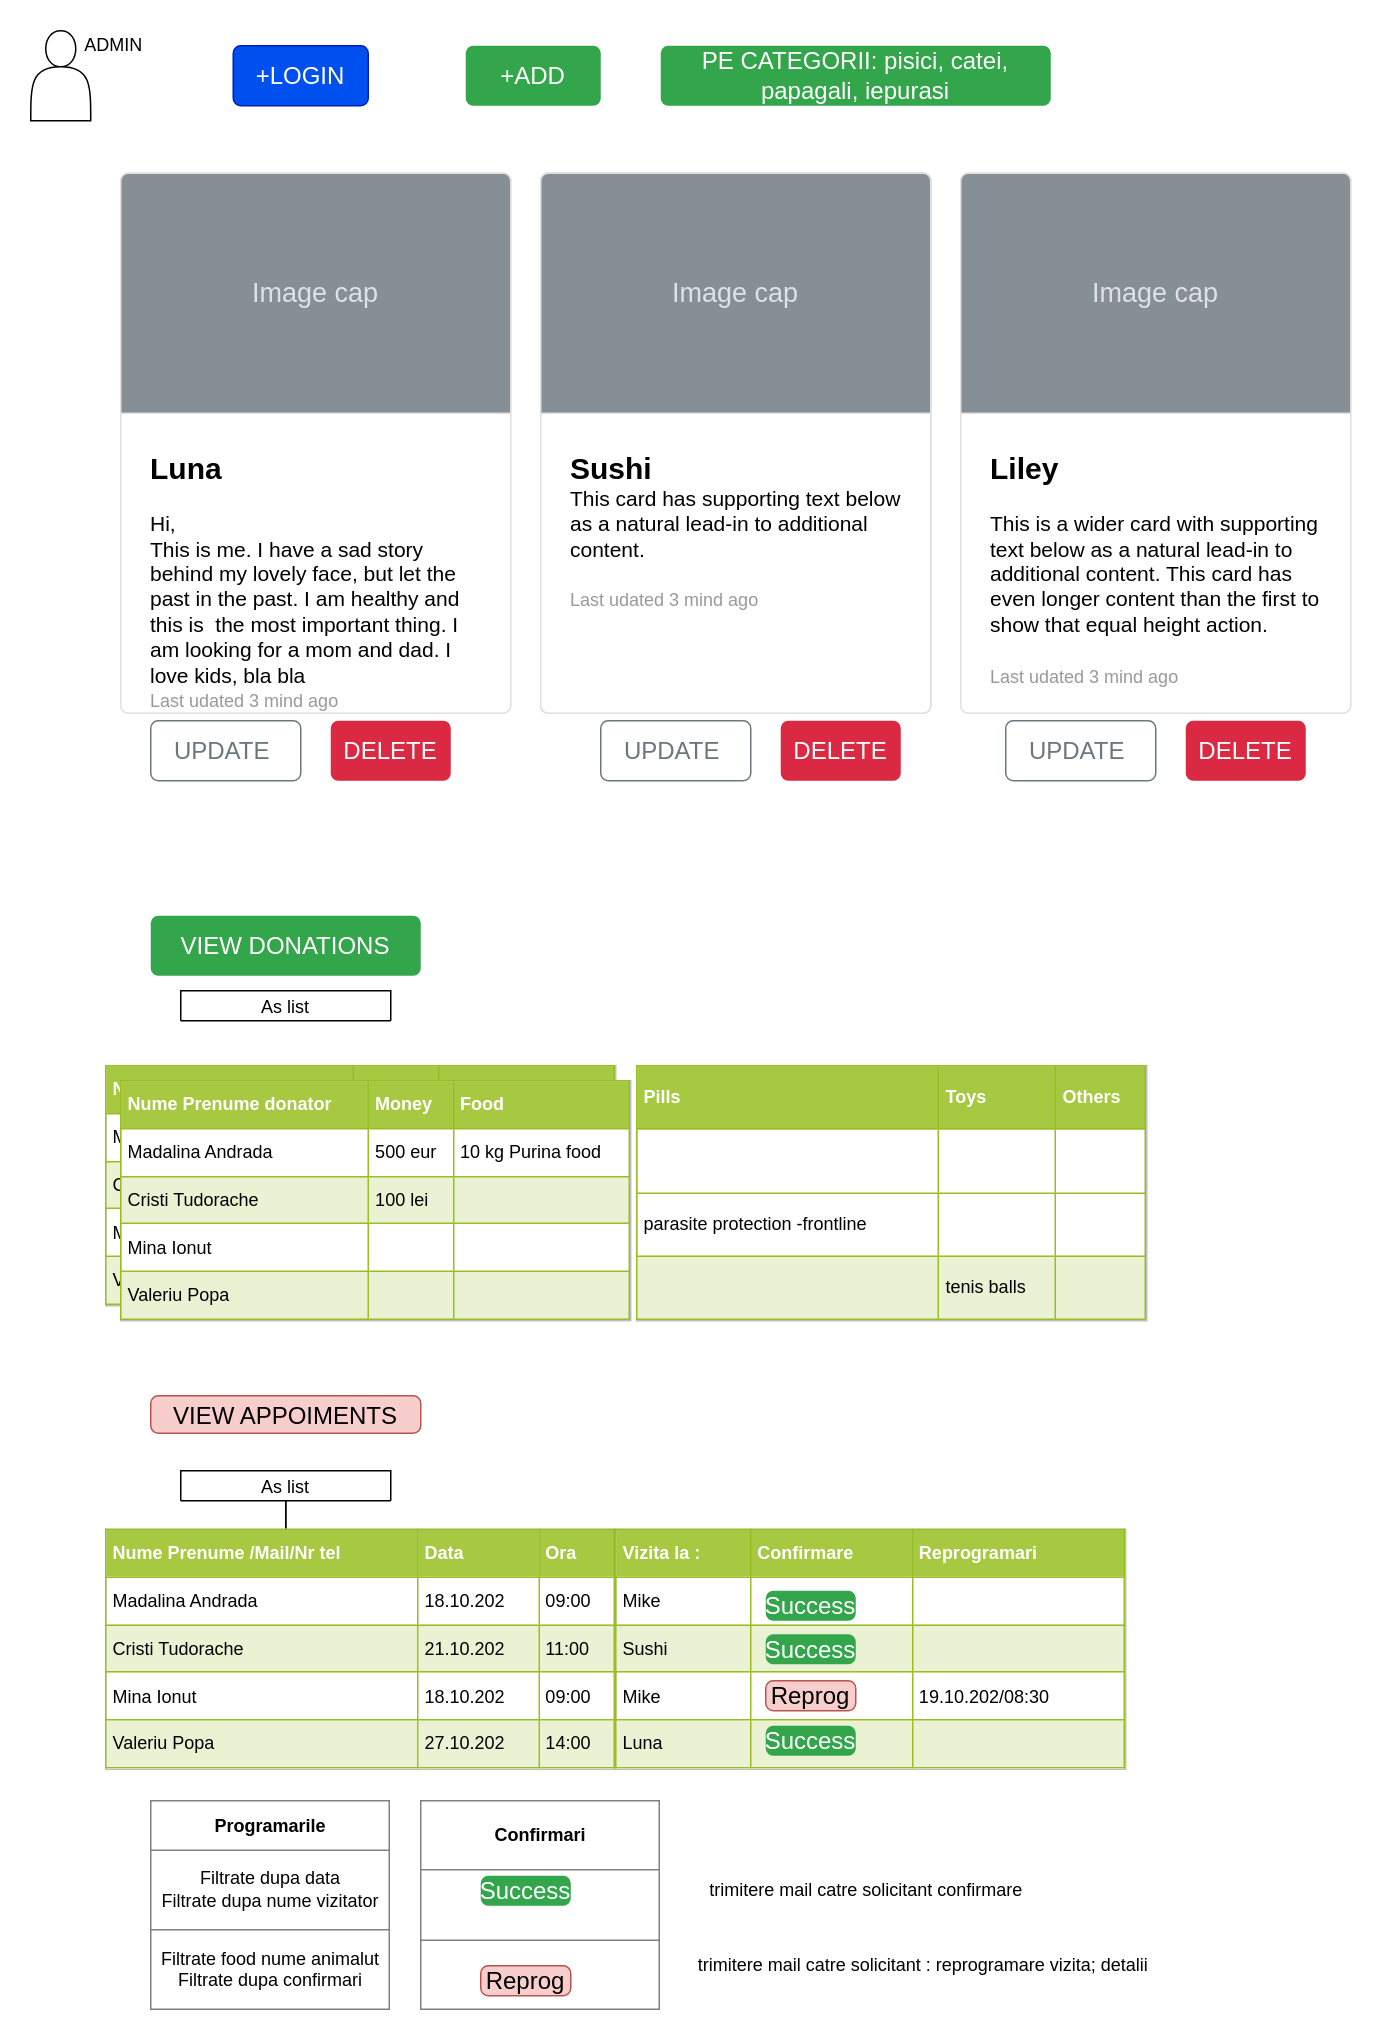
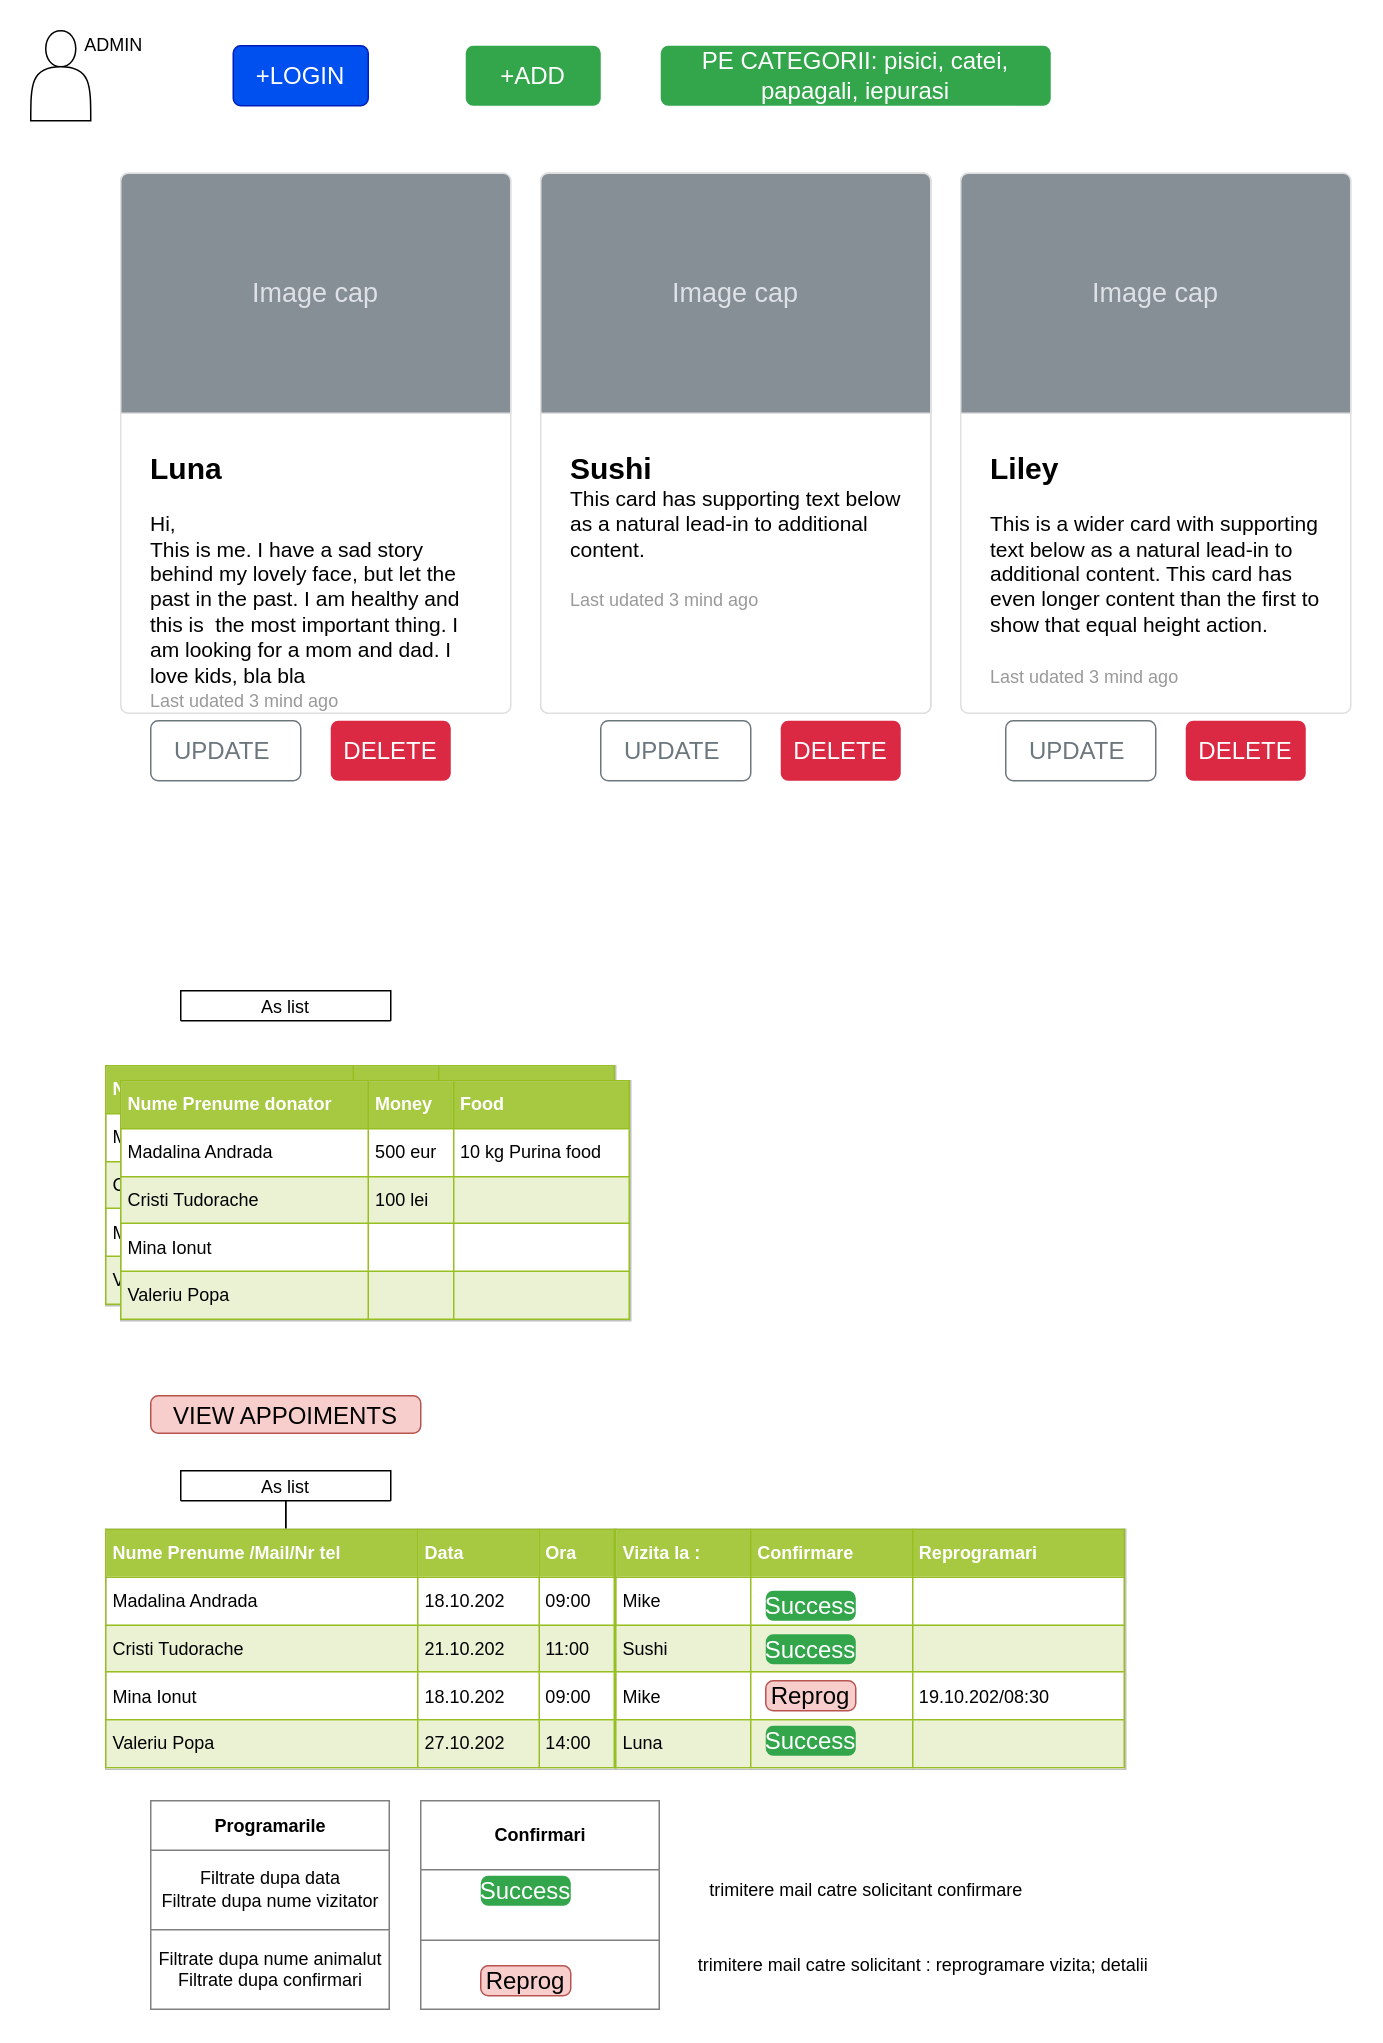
- <mxCell id="21" value="VIEW DONATIONS" style="html=1;shadow=0;dashed=0;shape=mxgraph.bootstrap.rrect;rSize=5;strokeColor=none;strokeWidth=1;fillColor=#33A64C;fontColor=#FFFFFF;whiteSpace=wrap;align=center;verticalAlign=middle;spacingLeft=0;fontStyle=0;fontSize=16;spacing=5;" parent="1" vertex="1"><mxGeometry x="100" y="610" width="180" height="40" as="geometry" /></mxCell>
- <mxCell id="24" value="&lt;table border=&quot;1&quot; width=&quot;100%&quot; cellpadding=&quot;4&quot; style=&quot;width: 100% ; height: 100% ; border-collapse: collapse&quot;&gt;&lt;tbody&gt;&lt;tr style=&quot;background-color: #a7c942 ; color: #ffffff ; border: 1px solid #98bf21&quot;&gt;&lt;th align=&quot;left&quot;&gt;Pills&lt;/th&gt;&lt;th align=&quot;left&quot;&gt;Toys&lt;/th&gt;&lt;th align=&quot;left&quot;&gt;Others&lt;/th&gt;&lt;/tr&gt;&lt;tr style=&quot;border: 1px solid #98bf21&quot;&gt;&lt;td&gt;&lt;br&gt;&lt;/td&gt;&lt;td&gt;&lt;/td&gt;&lt;td&gt;&lt;br&gt;&lt;/td&gt;&lt;/tr&gt;&lt;tr style=&quot;border: 1px solid #98bf21&quot;&gt;&lt;td&gt;parasite protection -frontline&amp;nbsp;&lt;/td&gt;&lt;td&gt;&lt;/td&gt;&lt;td&gt;&lt;br&gt;&lt;/td&gt;&lt;/tr&gt;&lt;tr style=&quot;background-color: #eaf2d3 ; border: 1px solid #98bf21&quot;&gt;&lt;td&gt;&lt;/td&gt;&lt;td&gt;tenis balls&lt;/td&gt;&lt;td&gt;&lt;br&gt;&lt;/td&gt;&lt;/tr&gt;&lt;/tbody&gt;&lt;/table&gt;" style="text;html=1;strokeColor=#c0c0c0;fillColor=#ffffff;overflow=fill;rounded=0;" parent="1" vertex="1"><mxGeometry x="424" y="710" width="340" height="170" as="geometry" /></mxCell>
- <mxCell id="31" value="&lt;table border=&quot;1&quot; width=&quot;100%&quot; cellpadding=&quot;4&quot; style=&quot;width: 100% ; height: 100% ; border-collapse: collapse&quot;&gt;&lt;tbody&gt;&lt;tr&gt;&lt;th align=&quot;center&quot;&gt;Programarile&lt;/th&gt;&lt;/tr&gt;&lt;tr&gt;&lt;td align=&quot;center&quot;&gt;Filtrate dupa data&lt;br&gt;Filtrate dupa nume vizitator&lt;br&gt;&lt;/td&gt;&lt;/tr&gt;&lt;tr&gt;&lt;td align=&quot;center&quot;&gt;Filtrate food nume animalut&lt;br&gt;Filtrate dupa confirmari&lt;/td&gt;&lt;/tr&gt;&lt;/tbody&gt;&lt;/table&gt;" style="text;html=1;strokeColor=none;fillColor=none;overflow=fill;" parent="1" vertex="1"><mxGeometry x="100" y="1200" width="160" height="140" as="geometry" /></mxCell>
+ <mxCell id="31" value="&lt;table border=&quot;1&quot; width=&quot;100%&quot; cellpadding=&quot;4&quot; style=&quot;width: 100% ; height: 100% ; border-collapse: collapse&quot;&gt;&lt;tbody&gt;&lt;tr&gt;&lt;th align=&quot;center&quot;&gt;Programarile&lt;/th&gt;&lt;/tr&gt;&lt;tr&gt;&lt;td align=&quot;center&quot;&gt;Filtrate dupa data&lt;br&gt;Filtrate dupa nume vizitator&lt;br&gt;&lt;/td&gt;&lt;/tr&gt;&lt;tr&gt;&lt;td align=&quot;center&quot;&gt;Filtrate dupa nume animalut&lt;br&gt;Filtrate dupa confirmari&lt;/td&gt;&lt;/tr&gt;&lt;/tbody&gt;&lt;/table&gt;" style="text;html=1;strokeColor=none;fillColor=none;overflow=fill;" parent="1" vertex="1"><mxGeometry x="100" y="1200" width="160" height="140" as="geometry" /></mxCell>
